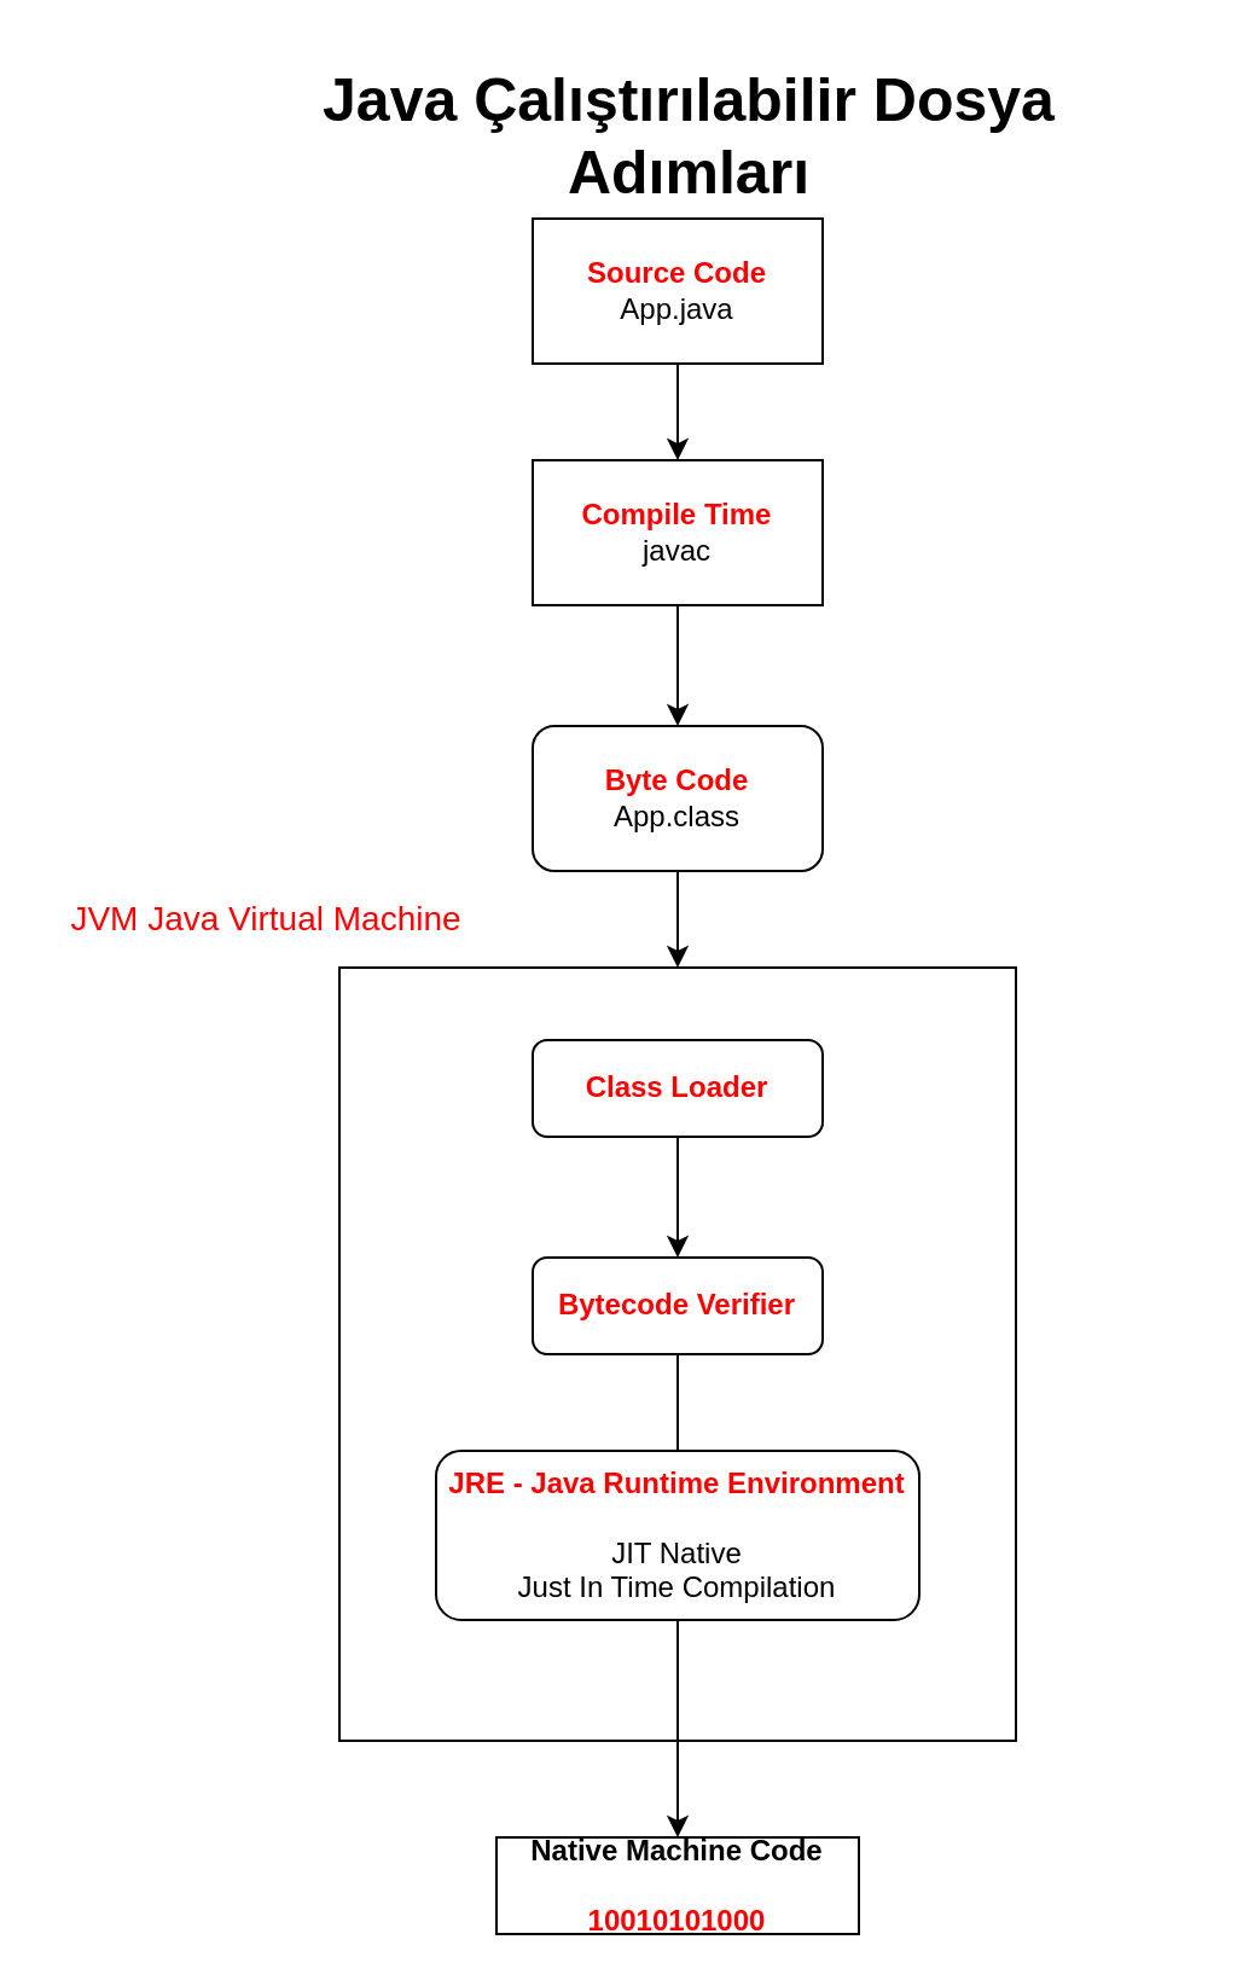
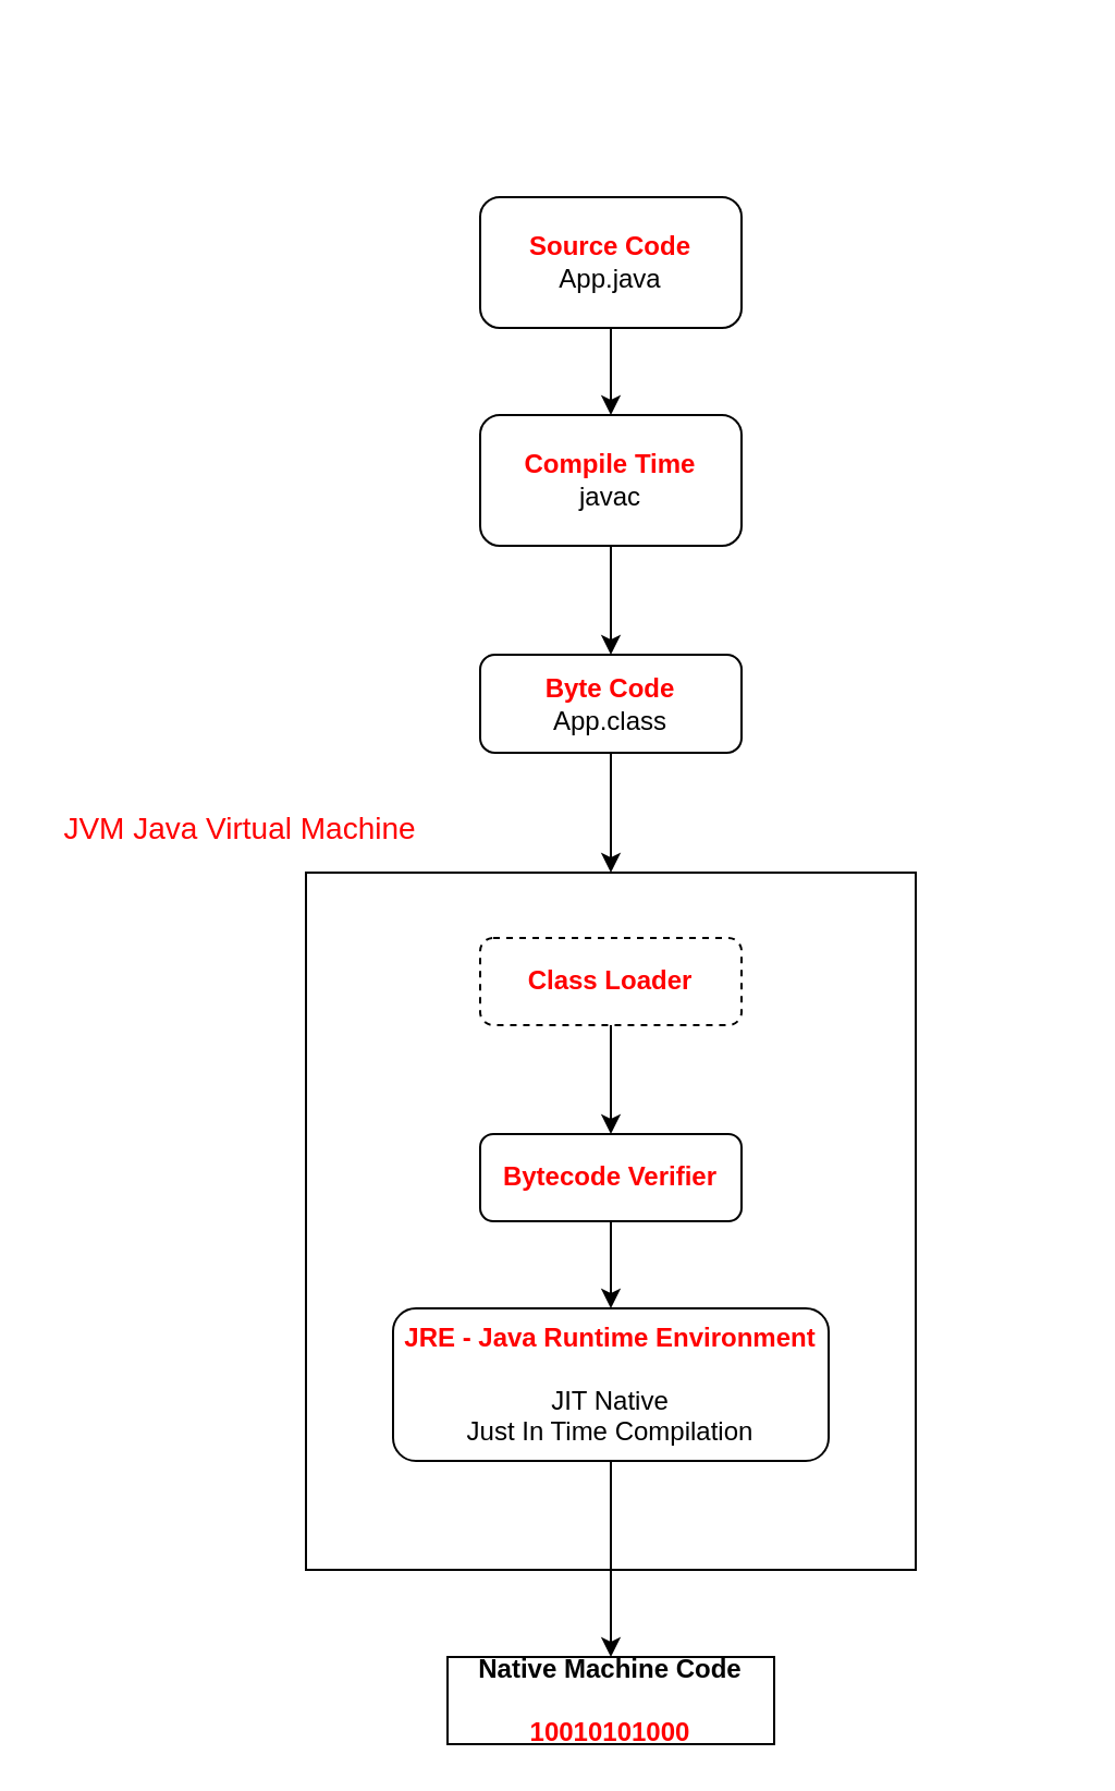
- <mxCell id="4" value="&lt;font style=&quot;font-size: 25px;&quot;&gt;&lt;b&gt;Java Çalıştırılabilir Dosya Adımları&lt;/b&gt;&lt;/font&gt;" style="text;html=1;strokeColor=none;fillColor=none;align=center;verticalAlign=middle;whiteSpace=wrap;rounded=0;" vertex="1" parent="1"><mxGeometry x="80" y="20" width="410" height="70" as="geometry" /></mxCell>
- <mxCell id="3" value="&lt;font color=&quot;#ff0000&quot;&gt;&lt;b&gt;Source Code&lt;/b&gt;&lt;br&gt;&lt;/font&gt;App.java" style="whiteSpace=wrap;html=1;rounded=0;" vertex="1" parent="1"><mxGeometry x="220" y="90" width="120" height="60" as="geometry" /></mxCell>
+ <mxCell id="3" value="&lt;font color=&quot;#ff0000&quot;&gt;&lt;b&gt;Source Code&lt;/b&gt;&lt;br&gt;&lt;/font&gt;App.java" style="rounded=1;whiteSpace=wrap;html=1;" vertex="1" parent="1"><mxGeometry x="220" y="90" width="120" height="60" as="geometry" /></mxCell>
- <mxCell id="6" value="&lt;b&gt;&lt;font color=&quot;#ff0000&quot;&gt;Compile Time&lt;/font&gt;&lt;/b&gt;&lt;br&gt;javac" style="whiteSpace=wrap;html=1;rounded=0;" vertex="1" parent="1"><mxGeometry x="220" y="190" width="120" height="60" as="geometry" /></mxCell>
+ <mxCell id="6" value="&lt;b&gt;&lt;font color=&quot;#ff0000&quot;&gt;Compile Time&lt;/font&gt;&lt;/b&gt;&lt;br&gt;javac" style="rounded=1;whiteSpace=wrap;html=1;" vertex="1" parent="1"><mxGeometry x="220" y="190" width="120" height="60" as="geometry" /></mxCell>
- <mxCell id="8" value="&lt;b&gt;&lt;font color=&quot;#ff0000&quot;&gt;Byte Code&lt;/font&gt;&lt;/b&gt;&lt;br&gt;App.class" style="rounded=1;whiteSpace=wrap;html=1;" vertex="1" parent="1"><mxGeometry x="220" y="300" width="120" height="60" as="geometry" /></mxCell>
+ <mxCell id="8" value="&lt;b&gt;&lt;font color=&quot;#ff0000&quot;&gt;Byte Code&lt;/font&gt;&lt;/b&gt;&lt;br&gt;App.class" style="rounded=1;whiteSpace=wrap;html=1;" vertex="1" parent="1"><mxGeometry x="220" y="300" width="120" height="45" as="geometry" /></mxCell>
- <mxCell id="12" value="&lt;font color=&quot;#ff0000&quot;&gt;&lt;b&gt;Class Loader&lt;/b&gt;&lt;/font&gt;" style="rounded=1;whiteSpace=wrap;html=1;" vertex="1" parent="1"><mxGeometry x="220" y="430" width="120" height="40" as="geometry" /></mxCell>
+ <mxCell id="12" value="&lt;font color=&quot;#ff0000&quot;&gt;&lt;b&gt;Class Loader&lt;/b&gt;&lt;/font&gt;" style="rounded=1;whiteSpace=wrap;html=1;dashed=1;" vertex="1" parent="1"><mxGeometry x="220" y="430" width="120" height="40" as="geometry" /></mxCell>
- <mxCell id="13" style="edgeStyle=orthogonalEdgeStyle;rounded=0;orthogonalLoop=1;jettySize=auto;html=1;exitX=0.5;exitY=1;exitDx=0;exitDy=0;entryX=0.5;entryY=0;entryDx=0;entryDy=0;fontSize=14;fontColor=#000000;endArrow=none;" edge="1" parent="1" source="14" target="16"><mxGeometry relative="1" as="geometry" /></mxCell>
+ <mxCell id="13" style="edgeStyle=orthogonalEdgeStyle;rounded=0;orthogonalLoop=1;jettySize=auto;html=1;exitX=0.5;exitY=1;exitDx=0;exitDy=0;entryX=0.5;entryY=0;entryDx=0;entryDy=0;fontSize=14;fontColor=#000000;" edge="1" parent="1" source="14" target="16"><mxGeometry relative="1" as="geometry" /></mxCell>
